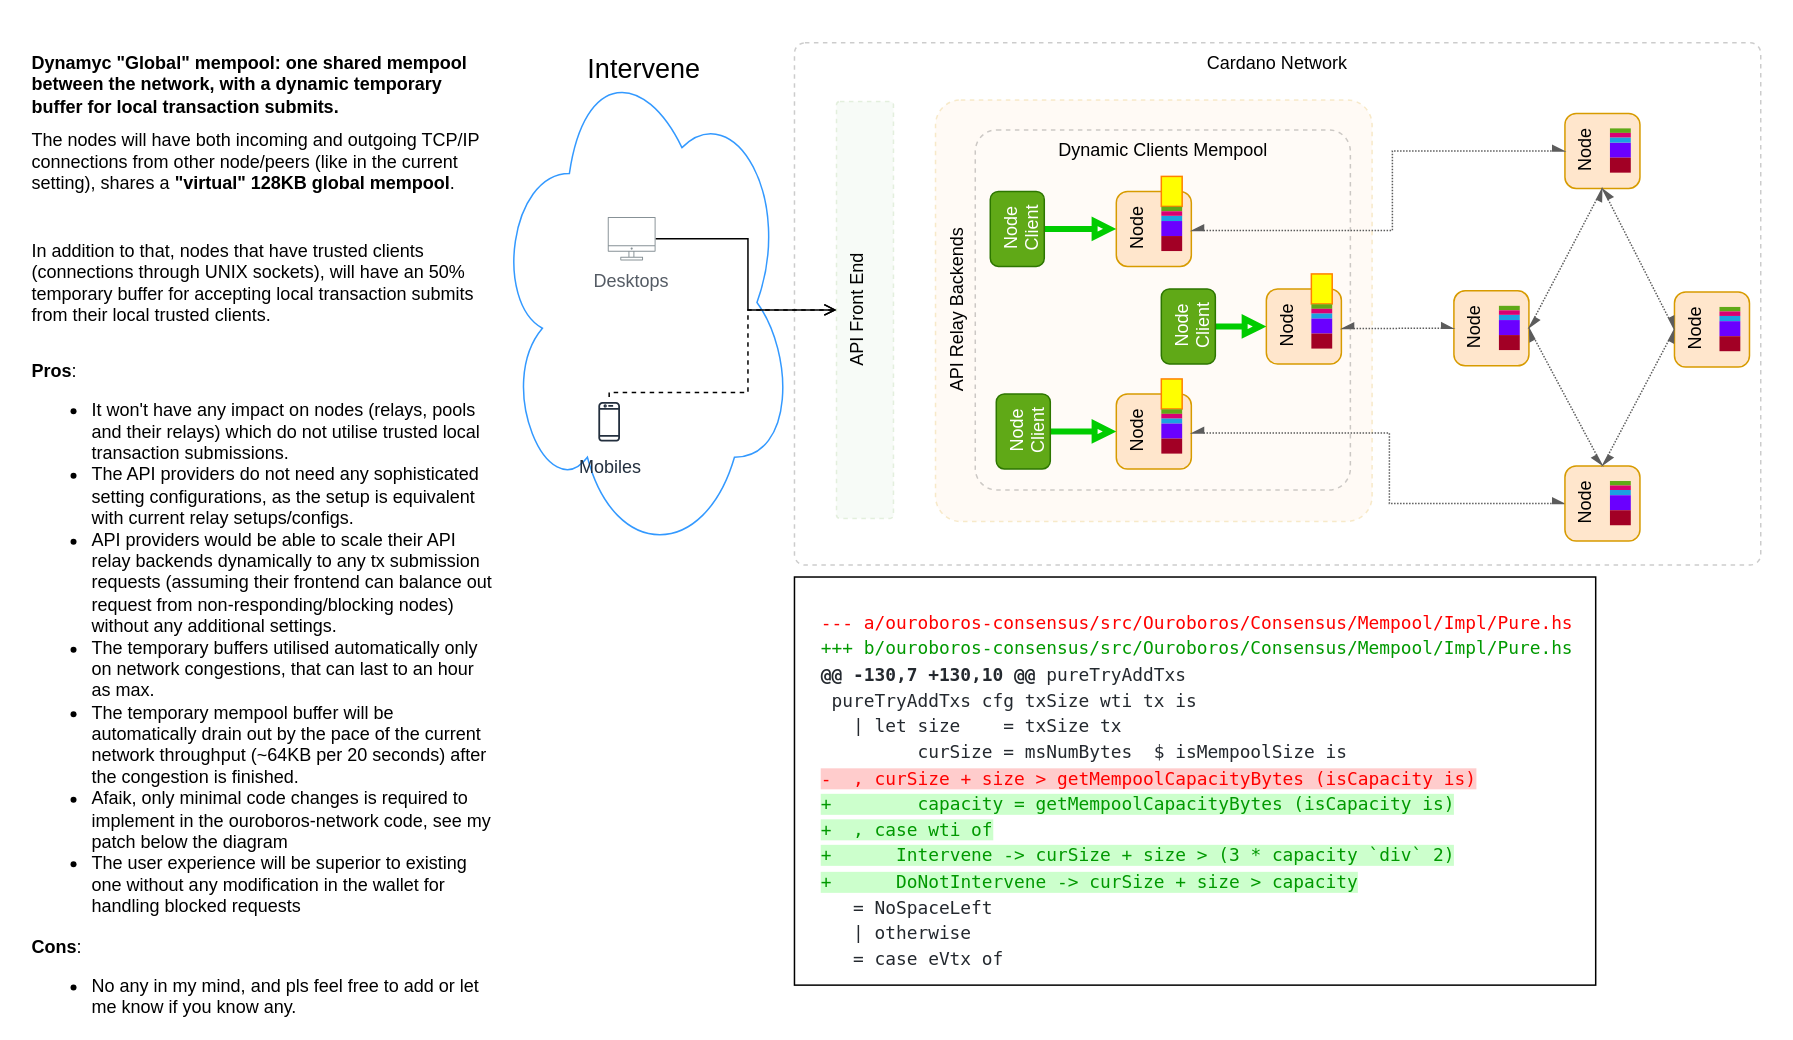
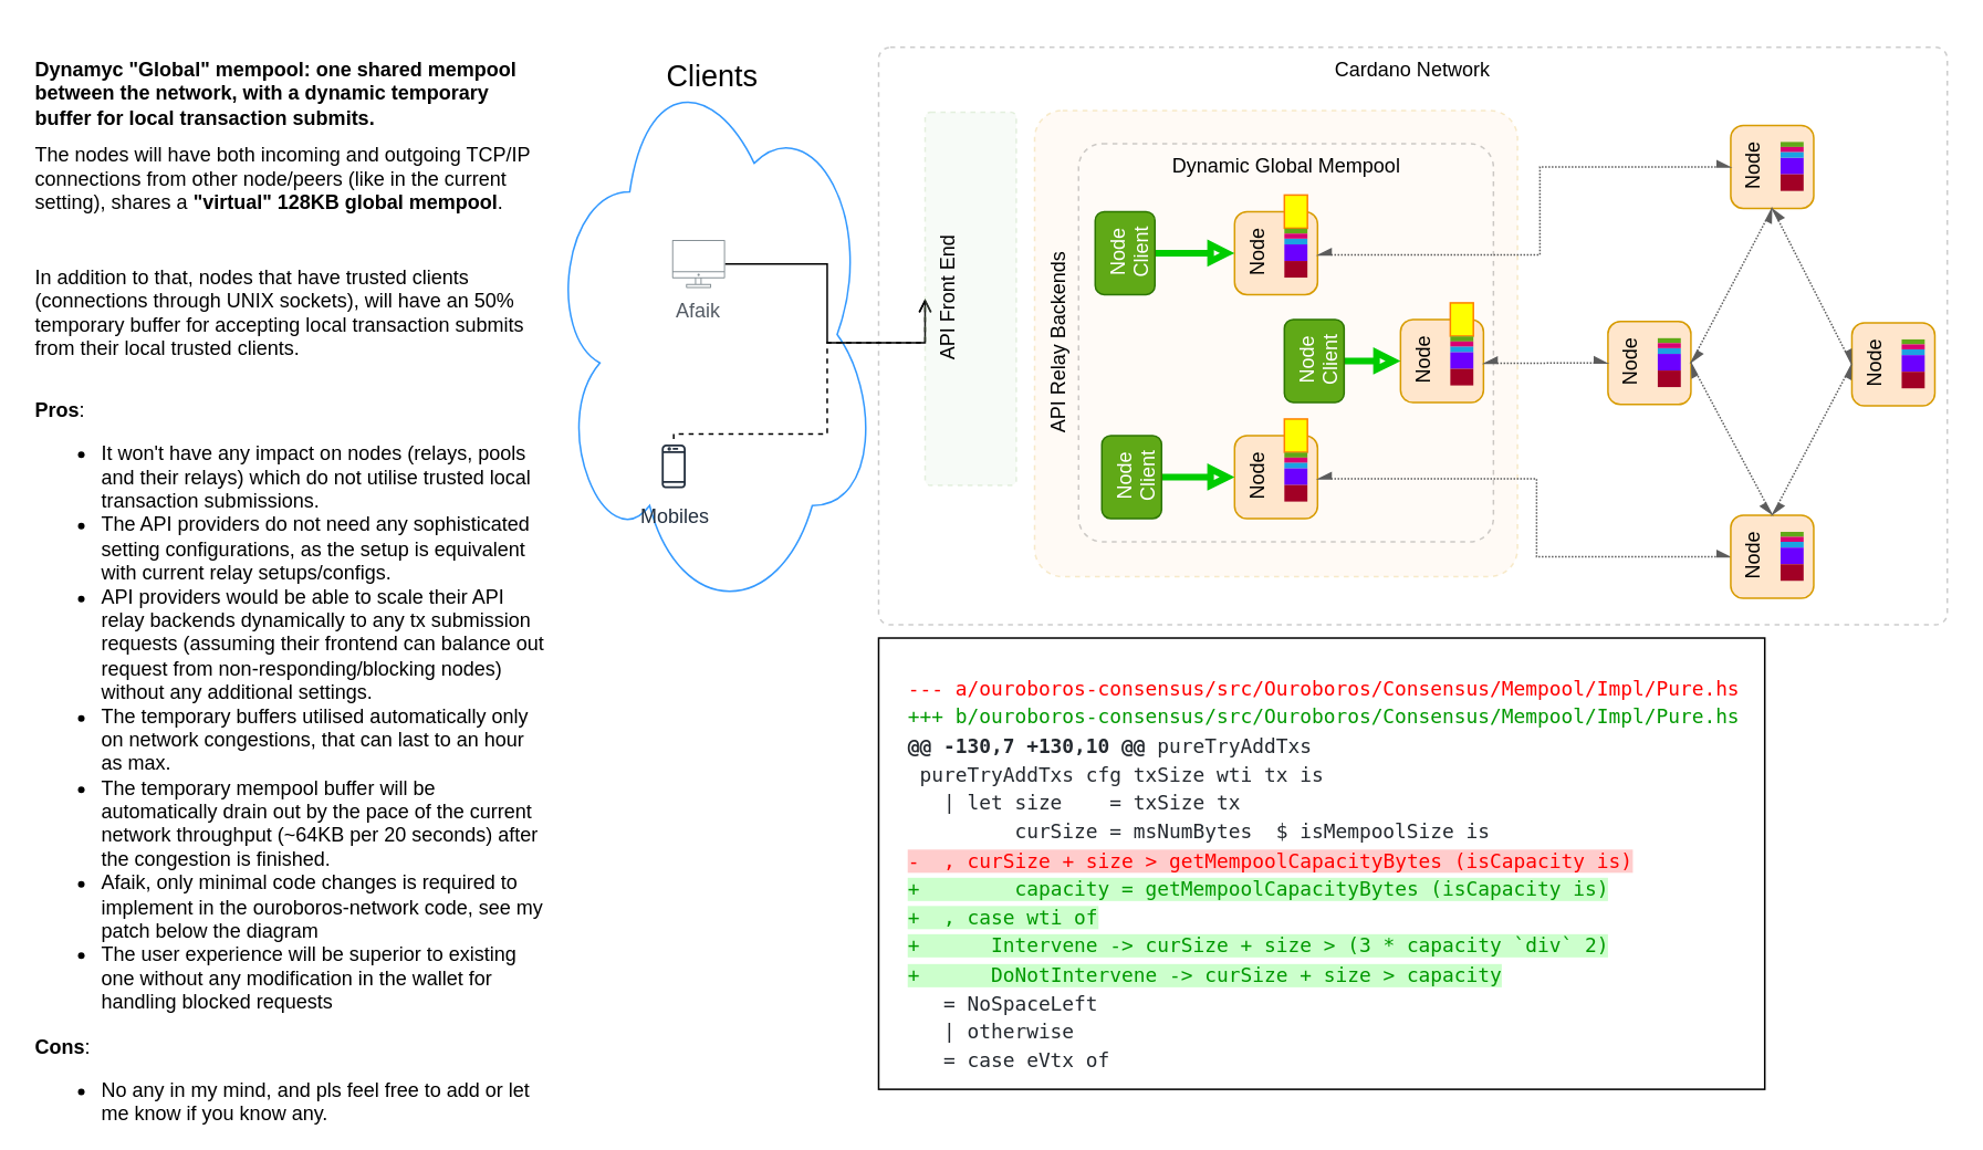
- <mxCell id="3" value="Intervene" style="ellipse;shape=cloud;whiteSpace=wrap;html=1;shadow=0;glass=0;labelBackgroundColor=none;labelBorderColor=none;comic=0;sketch=0;fontSize=18;fontColor=#000000;strokeColor=#3399FF;fillColor=none;verticalAlign=top;" parent="1" vertex="1"><mxGeometry x="329" y="29" width="200" height="344" as="geometry" /></mxCell>
+ <mxCell id="3" value="Clients" style="ellipse;shape=cloud;whiteSpace=wrap;html=1;shadow=0;glass=0;labelBackgroundColor=none;labelBorderColor=none;comic=0;sketch=0;fontSize=18;fontColor=#000000;strokeColor=#3399FF;fillColor=none;verticalAlign=top;" parent="1" vertex="1"><mxGeometry x="329" y="29" width="200" height="344" as="geometry" /></mxCell>
- <mxCell id="5" value="Dynamic Clients Mempool" style="rounded=1;whiteSpace=wrap;dashed=1;verticalAlign=top;horizontal=1;spacing=2;arcSize=6;glass=0;sketch=0;shadow=0;opacity=20;strokeColor=default;fillColor=default;fontColor=default;html=1;labelBorderColor=none;labelBackgroundColor=none;" parent="1" vertex="1"><mxGeometry x="649.5" y="86" width="250" height="240" as="geometry" /></mxCell>
+ <mxCell id="5" value="Dynamic Global Mempool" style="rounded=1;whiteSpace=wrap;dashed=1;verticalAlign=top;horizontal=1;spacing=2;arcSize=6;glass=0;sketch=0;shadow=0;opacity=20;strokeColor=default;fillColor=default;fontColor=default;html=1;labelBorderColor=none;labelBackgroundColor=none;" parent="1" vertex="1"><mxGeometry x="649.5" y="86" width="250" height="240" as="geometry" /></mxCell>
- <mxCell id="66" value="Desktops" style="sketch=0;outlineConnect=0;gradientColor=none;fontColor=#545B64;strokeColor=none;fillColor=#879196;dashed=0;verticalLabelPosition=bottom;verticalAlign=top;align=center;html=1;fontSize=12;fontStyle=0;aspect=fixed;shape=mxgraph.aws4.illustration_desktop;pointerEvents=1;shadow=0;glass=0;labelBackgroundColor=none;comic=0;" parent="1" vertex="1"><mxGeometry x="404.56" y="144" width="31.87" height="29" as="geometry" /></mxCell>
+ <mxCell id="66" value="Afaik" style="sketch=0;outlineConnect=0;gradientColor=none;fontColor=#545B64;strokeColor=none;fillColor=#879196;dashed=0;verticalLabelPosition=bottom;verticalAlign=top;align=center;html=1;fontSize=12;fontStyle=0;aspect=fixed;shape=mxgraph.aws4.illustration_desktop;pointerEvents=1;shadow=0;glass=0;labelBackgroundColor=none;comic=0;" parent="1" vertex="1"><mxGeometry x="404.56" y="144" width="31.87" height="29" as="geometry" /></mxCell>
- <mxCell id="69" value="API Front End" style="rounded=1;whiteSpace=wrap;html=1;dashed=1;verticalAlign=top;horizontal=0;spacing=2;arcSize=6;glass=0;sketch=0;shadow=0;opacity=20;strokeColor=#82b366;fillColor=#d5e8d4;" parent="1" vertex="1"><mxGeometry x="557" y="67" width="38" height="278" as="geometry" /></mxCell>
+ <mxCell id="69" value="API Front End" style="rounded=1;whiteSpace=wrap;html=1;dashed=1;verticalAlign=top;horizontal=0;spacing=2;arcSize=6;glass=0;sketch=0;shadow=0;opacity=20;strokeColor=#82b366;fillColor=#d5e8d4;" parent="1" vertex="1"><mxGeometry x="557" y="67" width="55" height="225" as="geometry" /></mxCell>
